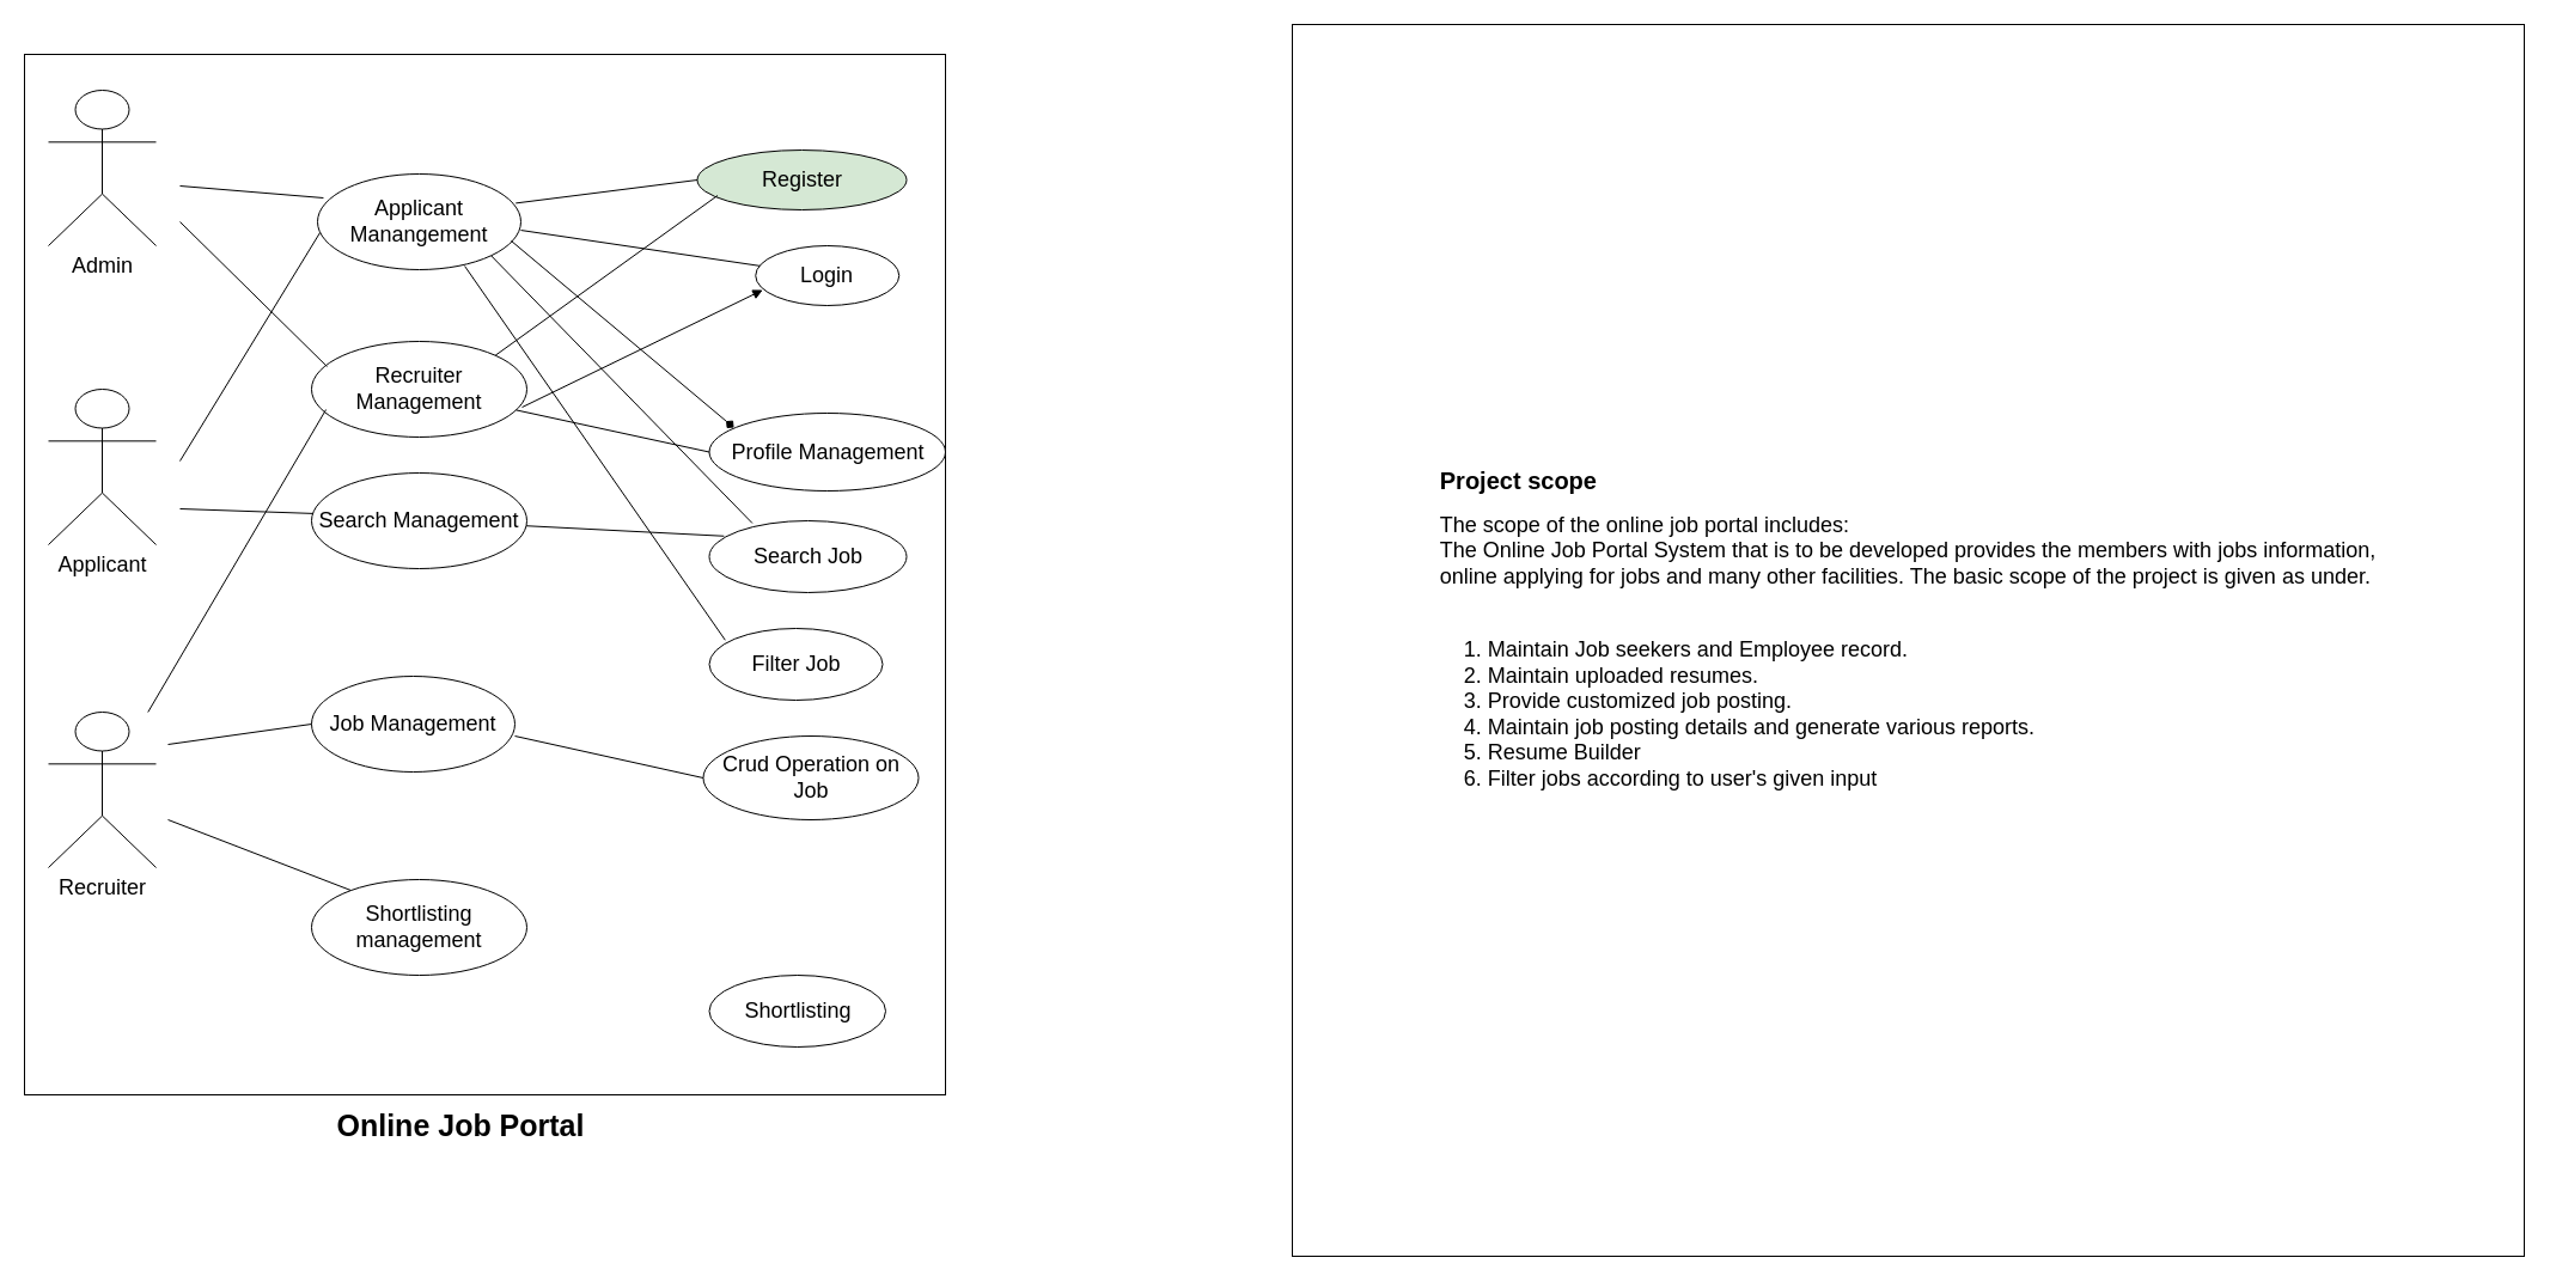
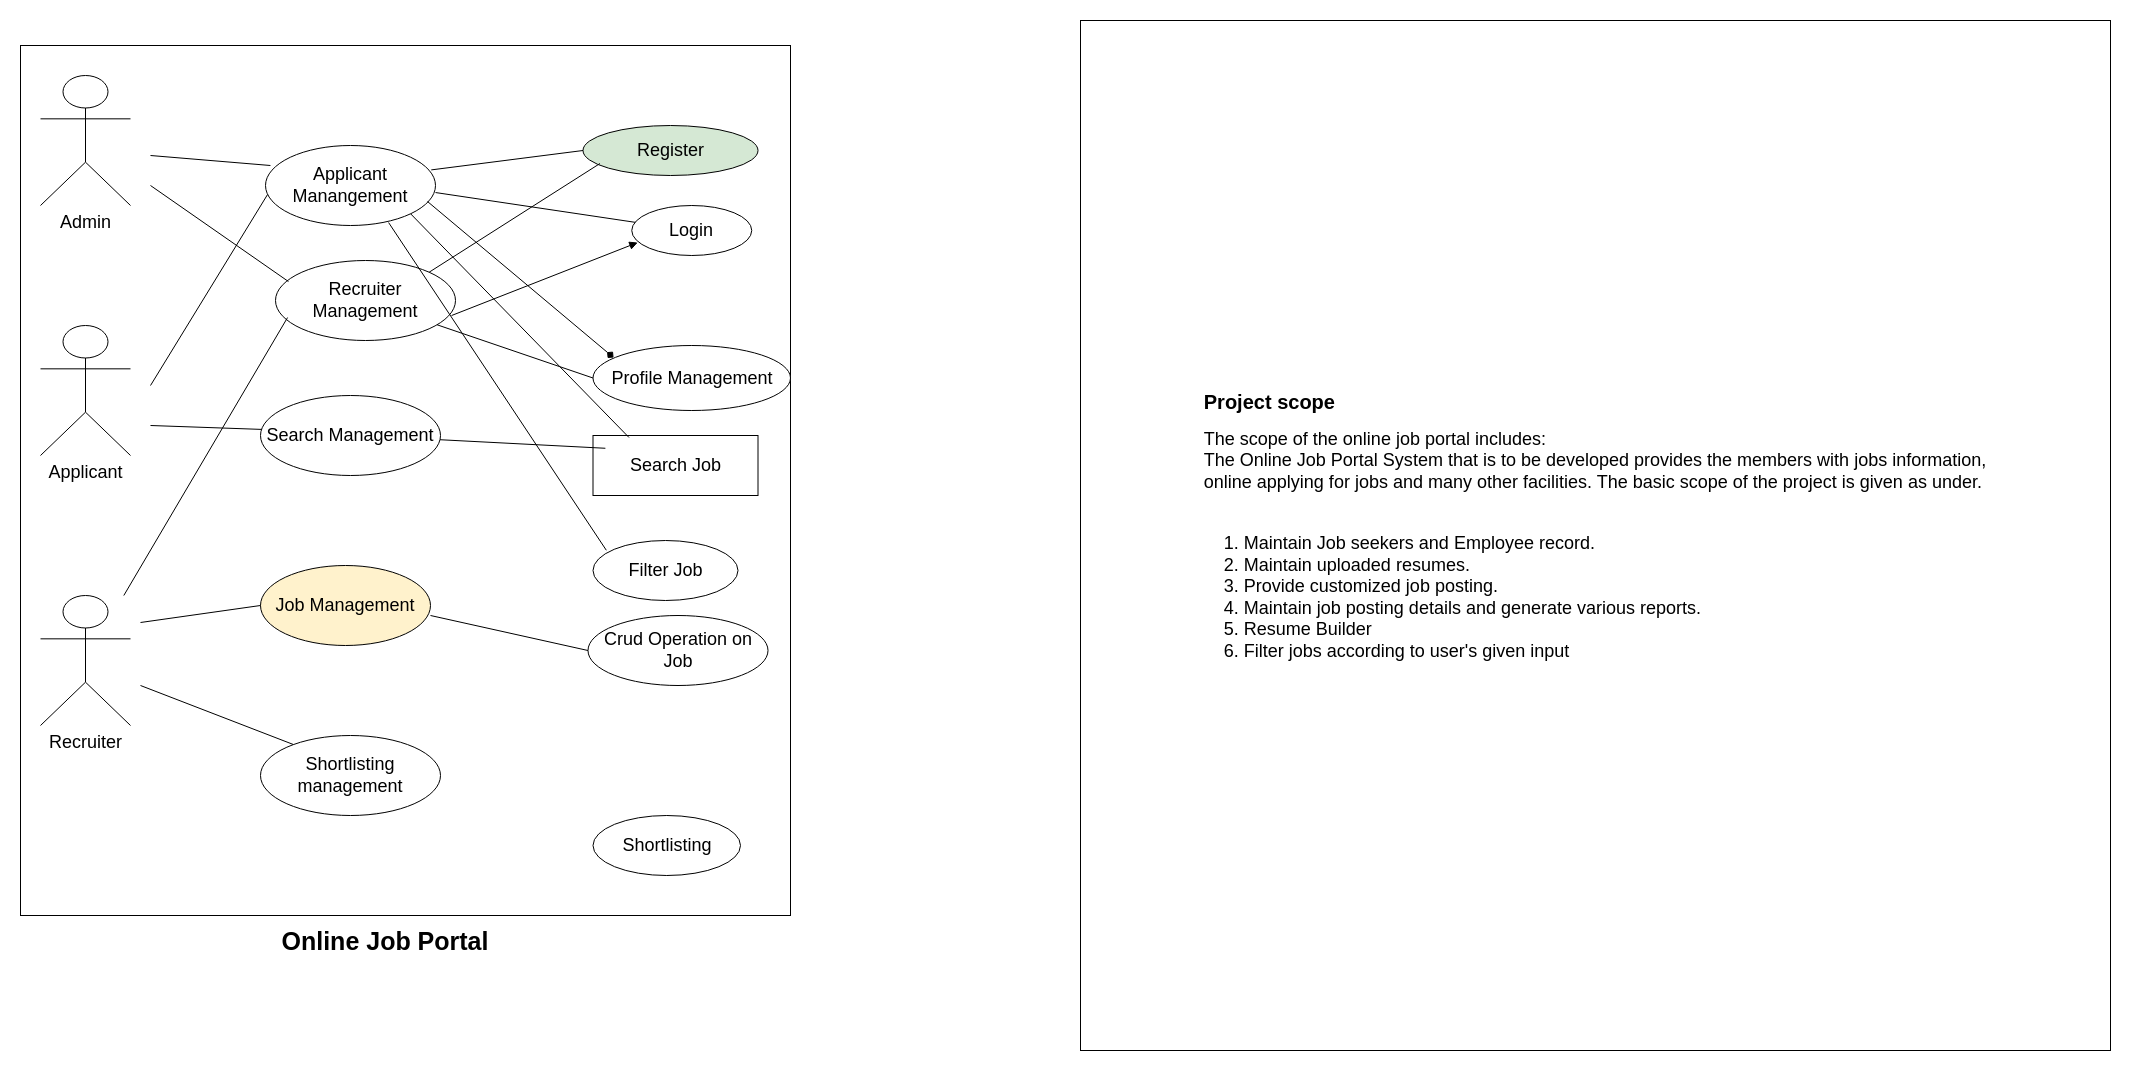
- <mxCell id="8" value="&lt;font style=&quot;font-size: 18px;&quot;&gt;Recruiter Management&lt;br&gt;&lt;/font&gt;" style="ellipse;whiteSpace=wrap;html=1;" parent="1" vertex="1"><mxGeometry x="260" y="285" width="180" height="80" as="geometry" /></mxCell>
+ <mxCell id="8" value="&lt;font style=&quot;font-size: 18px;&quot;&gt;Recruiter Management&lt;br&gt;&lt;/font&gt;" style="ellipse;whiteSpace=wrap;html=1;" parent="1" vertex="1"><mxGeometry x="275" y="260" width="180" height="80" as="geometry" /></mxCell>
- <mxCell id="24" value="&lt;font style=&quot;font-size: 18px;&quot;&gt;Search Job&lt;/font&gt;" style="ellipse;whiteSpace=wrap;html=1;" parent="1" vertex="1"><mxGeometry x="592.5" y="435" width="165" height="60" as="geometry" /></mxCell>
+ <mxCell id="24" value="&lt;font style=&quot;font-size: 18px;&quot;&gt;Search Job&lt;/font&gt;" style="whiteSpace=wrap;html=1;rounded=0;" parent="1" vertex="1"><mxGeometry x="592.5" y="435" width="165" height="60" as="geometry" /></mxCell>
- <mxCell id="23" value="&lt;font style=&quot;font-size: 18px;&quot;&gt;Filter Job&lt;/font&gt;" style="ellipse;whiteSpace=wrap;html=1;" parent="1" vertex="1"><mxGeometry x="592.5" y="525" width="145" height="60" as="geometry" /></mxCell>
+ <mxCell id="23" value="&lt;font style=&quot;font-size: 18px;&quot;&gt;Filter Job&lt;/font&gt;" style="ellipse;whiteSpace=wrap;html=1;" parent="1" vertex="1"><mxGeometry x="592.5" y="540" width="145" height="60" as="geometry" /></mxCell>
- <mxCell id="9" value="&lt;font style=&quot;font-size: 18px;&quot;&gt;Job Management&lt;br&gt;&lt;/font&gt;" style="ellipse;whiteSpace=wrap;html=1;" parent="1" vertex="1"><mxGeometry x="260" y="565" width="170" height="80" as="geometry" /></mxCell>
+ <mxCell id="9" value="&lt;font style=&quot;font-size: 18px;&quot;&gt;Job Management&lt;br&gt;&lt;/font&gt;" style="ellipse;whiteSpace=wrap;html=1;fillColor=#fff2cc;" parent="1" vertex="1"><mxGeometry x="260" y="565" width="170" height="80" as="geometry" /></mxCell>
